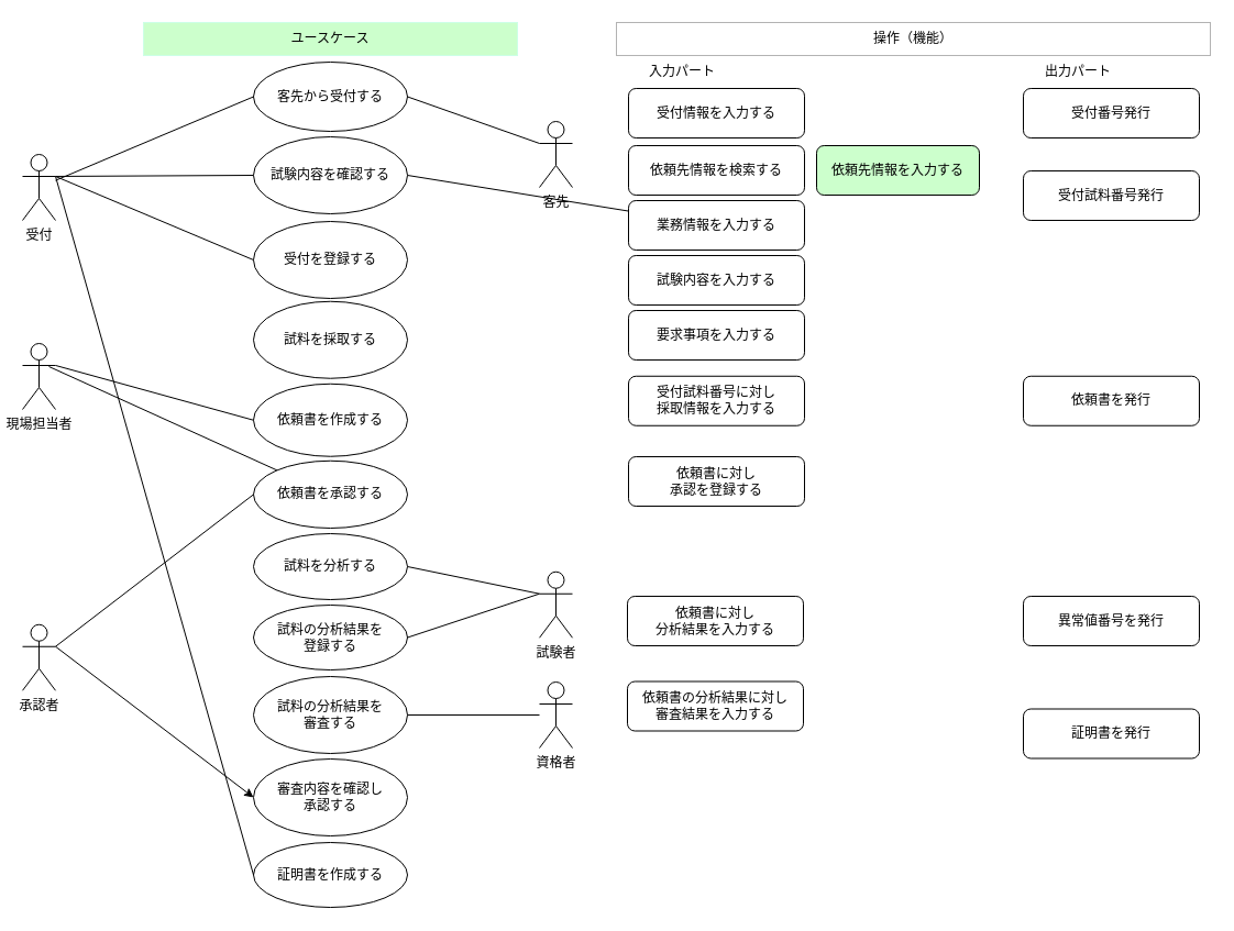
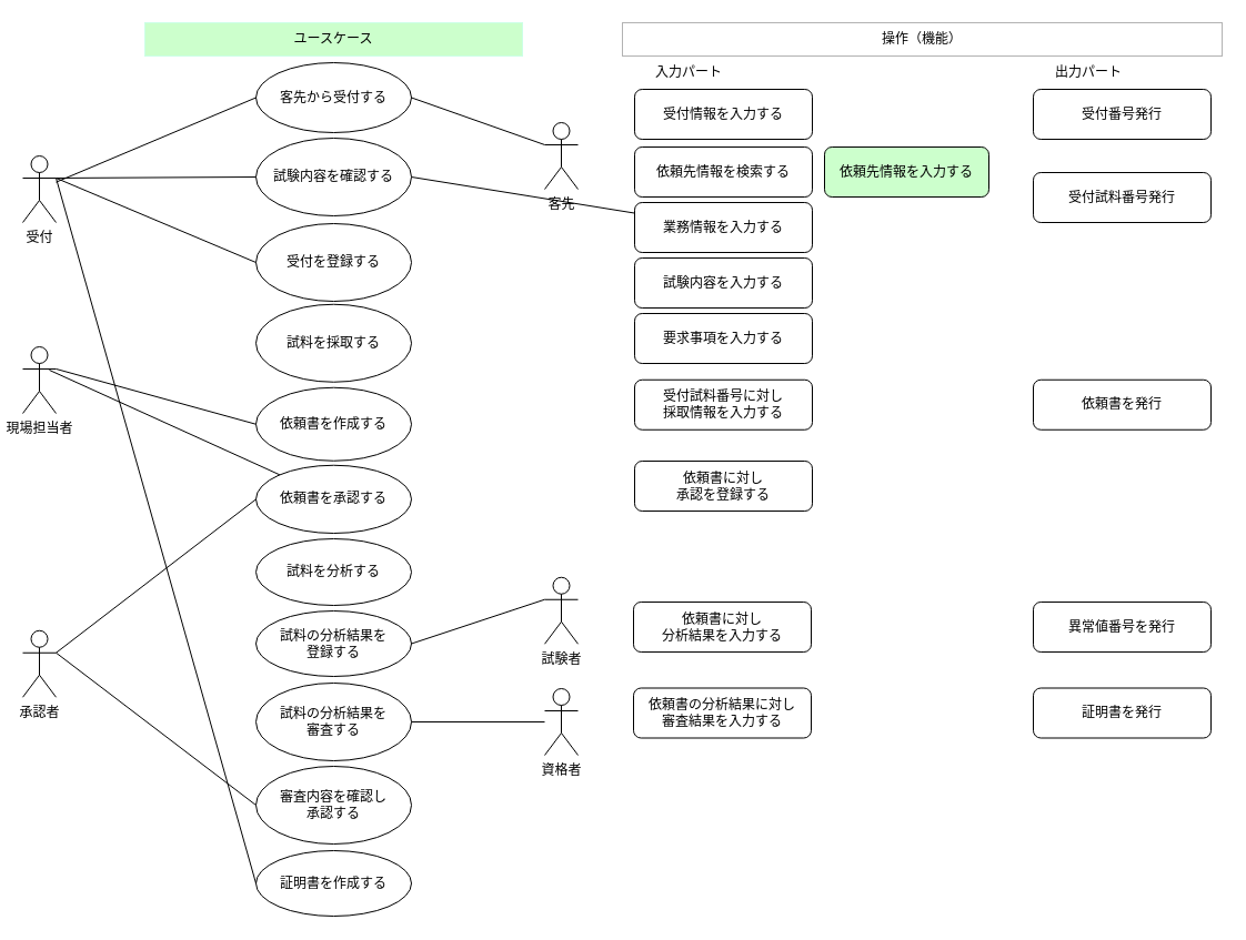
- <mxCell id="27" value="" style="endArrow=none;html=1;rounded=0;entryX=0;entryY=0.333;entryDx=0;entryDy=0;exitX=1;exitY=0.5;exitDx=0;exitDy=0;entryPerimeter=0;" edge="1" parent="1" source="6" target="14"><mxGeometry width="50" height="50" relative="1" as="geometry"><mxPoint x="60" y="503.75" as="sourcePoint" /><mxPoint x="240" y="448.75" as="targetPoint" /></mxGeometry></mxCell>
- <mxCell id="46" value="証明書を発行" style="rounded=1;whiteSpace=wrap;html=1;" vertex="1" parent="1"><mxGeometry x="930" y="644.5" width="160" height="45" as="geometry" /></mxCell>
+ <mxCell id="46" value="証明書を発行" style="rounded=1;whiteSpace=wrap;html=1;" vertex="1" parent="1"><mxGeometry x="930" y="619.5" width="160" height="45" as="geometry" /></mxCell>
- <mxCell id="30" value="" style="endArrow=classic;html=1;rounded=0;entryX=0;entryY=0.5;entryDx=0;entryDy=0;exitX=1;exitY=0.333;exitDx=0;exitDy=0;exitPerimeter=0;" edge="1" parent="1" source="16" target="10"><mxGeometry width="50" height="50" relative="1" as="geometry"><mxPoint x="50" y="678.75" as="sourcePoint" /><mxPoint x="240" y="448.75" as="targetPoint" /></mxGeometry></mxCell>
+ <mxCell id="30" value="" style="endArrow=none;html=1;rounded=0;entryX=0;entryY=0.5;entryDx=0;entryDy=0;exitX=1;exitY=0.333;exitDx=0;exitDy=0;exitPerimeter=0;" edge="1" parent="1" source="16" target="10"><mxGeometry width="50" height="50" relative="1" as="geometry"><mxPoint x="50" y="678.75" as="sourcePoint" /><mxPoint x="240" y="448.75" as="targetPoint" /></mxGeometry></mxCell>
